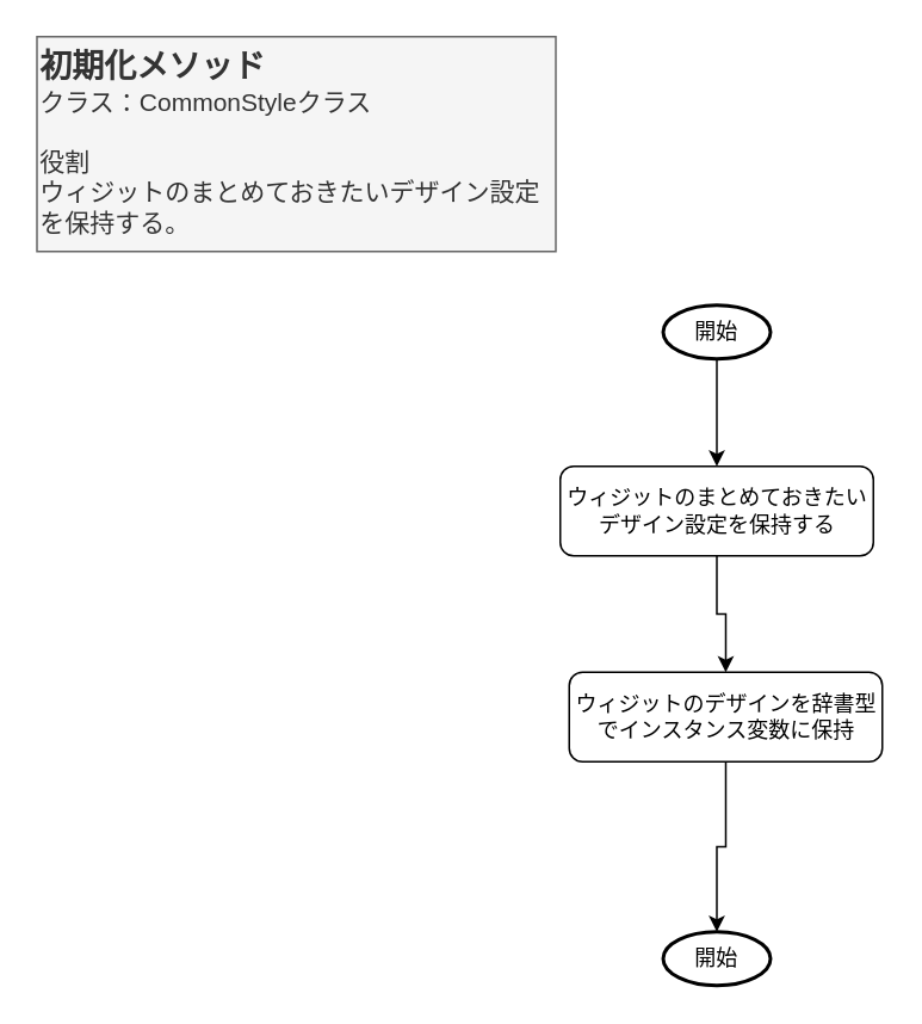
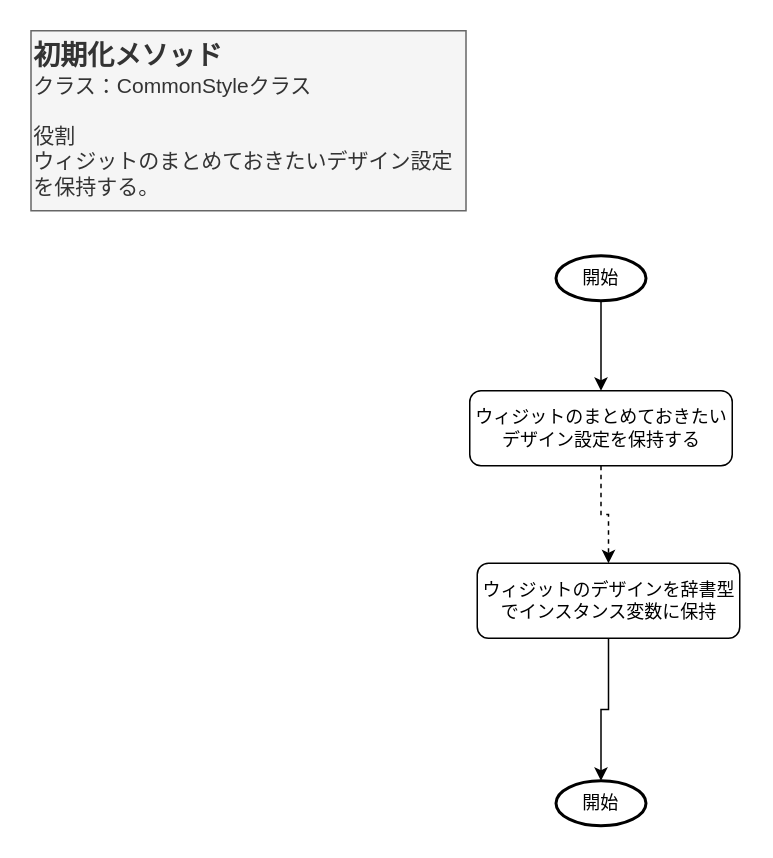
- <mxCell id="2" value="" style="edgeStyle=orthogonalEdgeStyle;rounded=0;orthogonalLoop=1;jettySize=auto;html=1;" parent="1" source="3" target="8" edge="1"><mxGeometry relative="1" as="geometry" /></mxCell>
+ <mxCell id="2" value="" style="edgeStyle=orthogonalEdgeStyle;rounded=0;orthogonalLoop=1;jettySize=auto;html=1;dashed=1;" parent="1" source="3" target="8" edge="1"><mxGeometry relative="1" as="geometry" /></mxCell>
